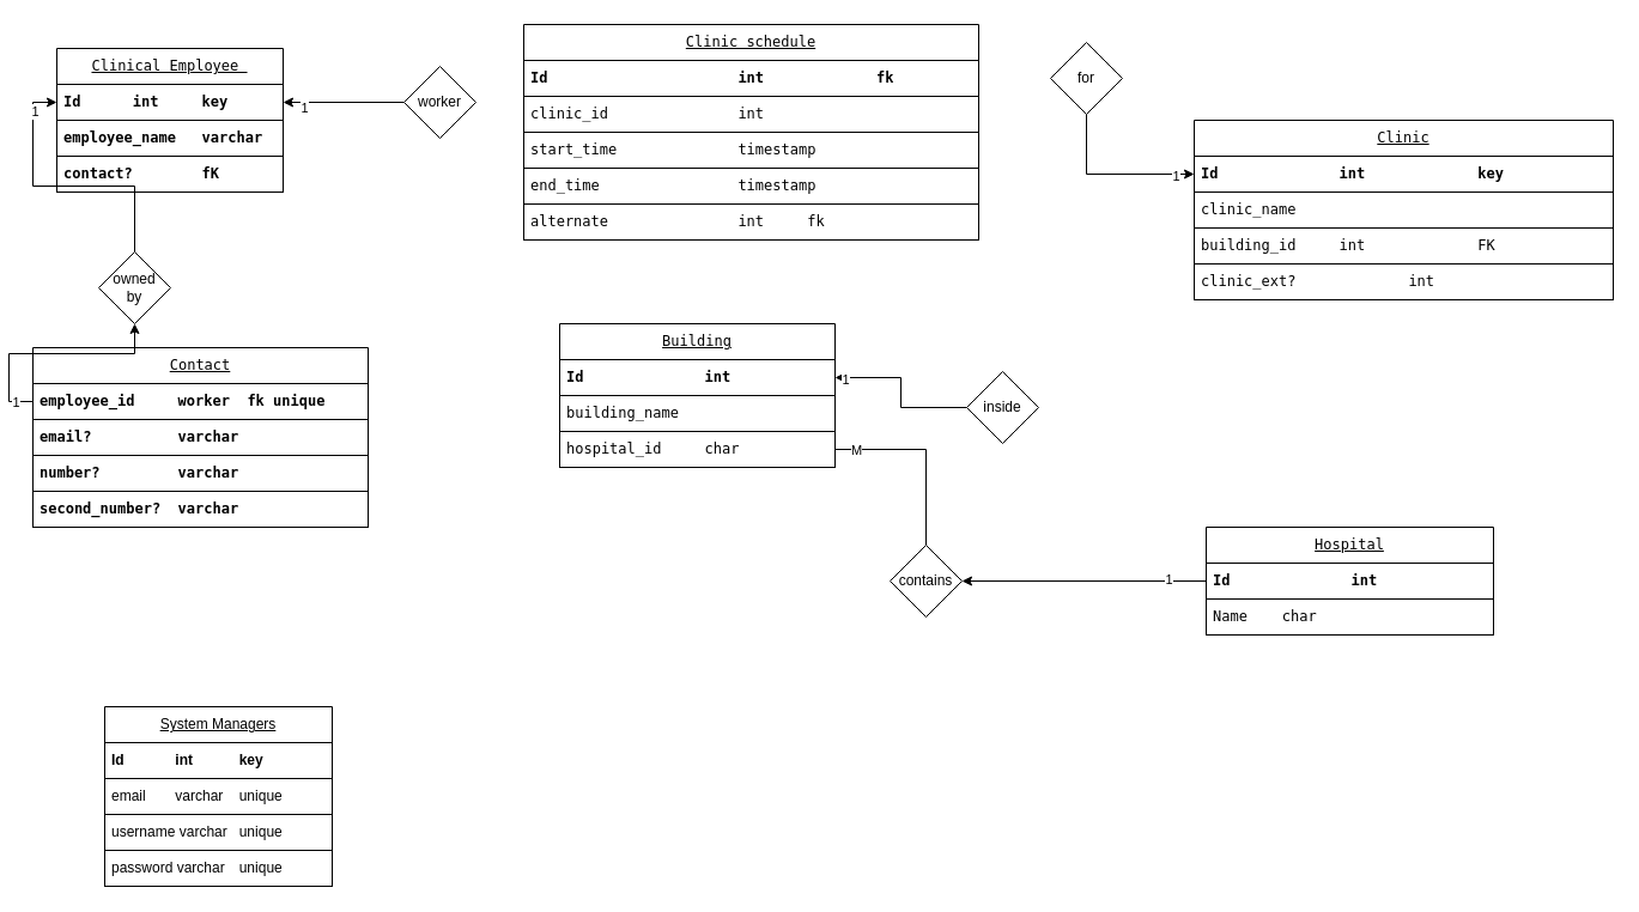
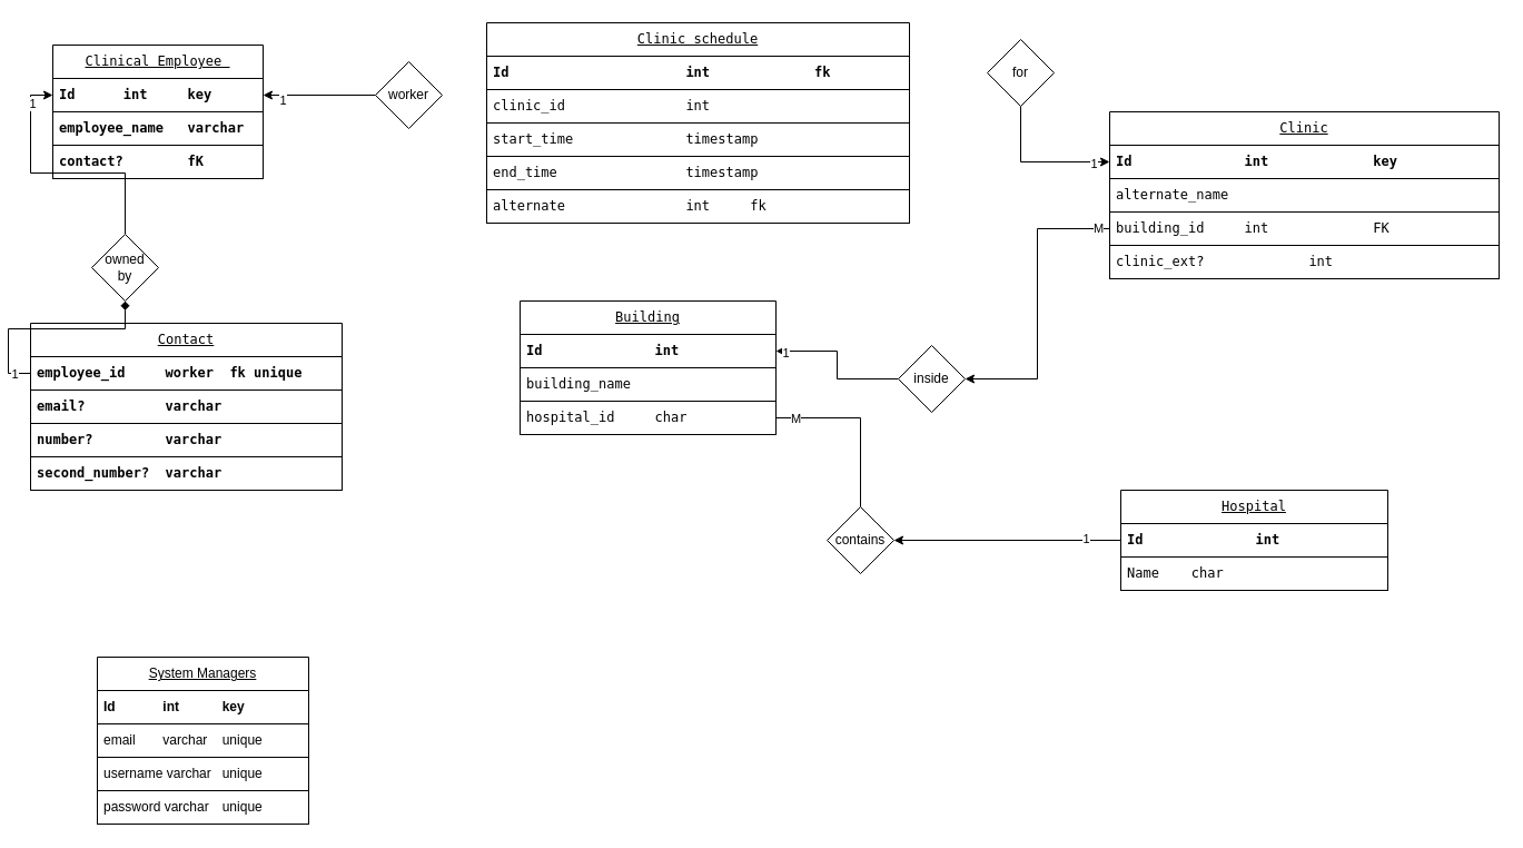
- <mxCell id="46" value="for" style="rhombus;whiteSpace=wrap;html=1;" vertex="1" parent="1"><mxGeometry x="870" y="35" width="60" height="60" as="geometry" /></mxCell>
+ <mxCell id="46" value="for" style="rhombus;whiteSpace=wrap;html=1;" vertex="1" parent="1"><mxGeometry x="880" y="35" width="60" height="60" as="geometry" /></mxCell>
- <mxCell id="11" value="clinic_name" style="text;strokeColor=default;fillColor=none;align=left;verticalAlign=middle;spacingLeft=4;spacingRight=4;overflow=hidden;points=[[0,0.5],[1,0.5]];portConstraint=eastwest;rotatable=0;whiteSpace=wrap;html=1;fontFamily=monospace;" parent="9" vertex="1"><mxGeometry y="60" width="350" height="30" as="geometry" /></mxCell>
+ <mxCell id="11" value="alternate_name" style="text;strokeColor=default;fillColor=none;align=left;verticalAlign=middle;spacingLeft=4;spacingRight=4;overflow=hidden;points=[[0,0.5],[1,0.5]];portConstraint=eastwest;rotatable=0;whiteSpace=wrap;html=1;fontFamily=monospace;" parent="9" vertex="1"><mxGeometry y="60" width="350" height="30" as="geometry" /></mxCell>
+ <mxCell id="35" value="" style="edgeStyle=orthogonalEdgeStyle;rounded=0;orthogonalLoop=1;jettySize=auto;html=1;entryX=1;entryY=0.5;entryDx=0;entryDy=0;" edge="1" parent="1" source="12" target="37"><mxGeometry relative="1" as="geometry"><mxPoint x="990" y="205" as="sourcePoint" /><mxPoint x="720" y="75" as="targetPoint" /></mxGeometry></mxCell>
+ <mxCell id="36" value="M" style="edgeLabel;html=1;align=center;verticalAlign=middle;resizable=0;points=[];" vertex="1" connectable="0" parent="35"><mxGeometry x="-0.917" y="-1" relative="1" as="geometry"><mxPoint as="offset" /></mxGeometry></mxCell>
- <mxCell id="47" value="" style="edgeStyle=orthogonalEdgeStyle;rounded=0;orthogonalLoop=1;jettySize=auto;html=1;entryX=0.5;entryY=1;entryDx=0;entryDy=0;" edge="1" parent="1" source="25" target="49"><mxGeometry relative="1" as="geometry"><mxPoint x="0" y="405" as="sourcePoint" /><mxPoint x="40" y="85" as="targetPoint" /></mxGeometry></mxCell>
+ <mxCell id="47" value="" style="edgeStyle=orthogonalEdgeStyle;rounded=0;orthogonalLoop=1;jettySize=auto;html=1;entryX=0.5;entryY=1;entryDx=0;entryDy=0;endArrow=diamond;" edge="1" parent="1" source="25" target="49"><mxGeometry relative="1" as="geometry"><mxPoint x="0" y="405" as="sourcePoint" /><mxPoint x="40" y="85" as="targetPoint" /></mxGeometry></mxCell>
